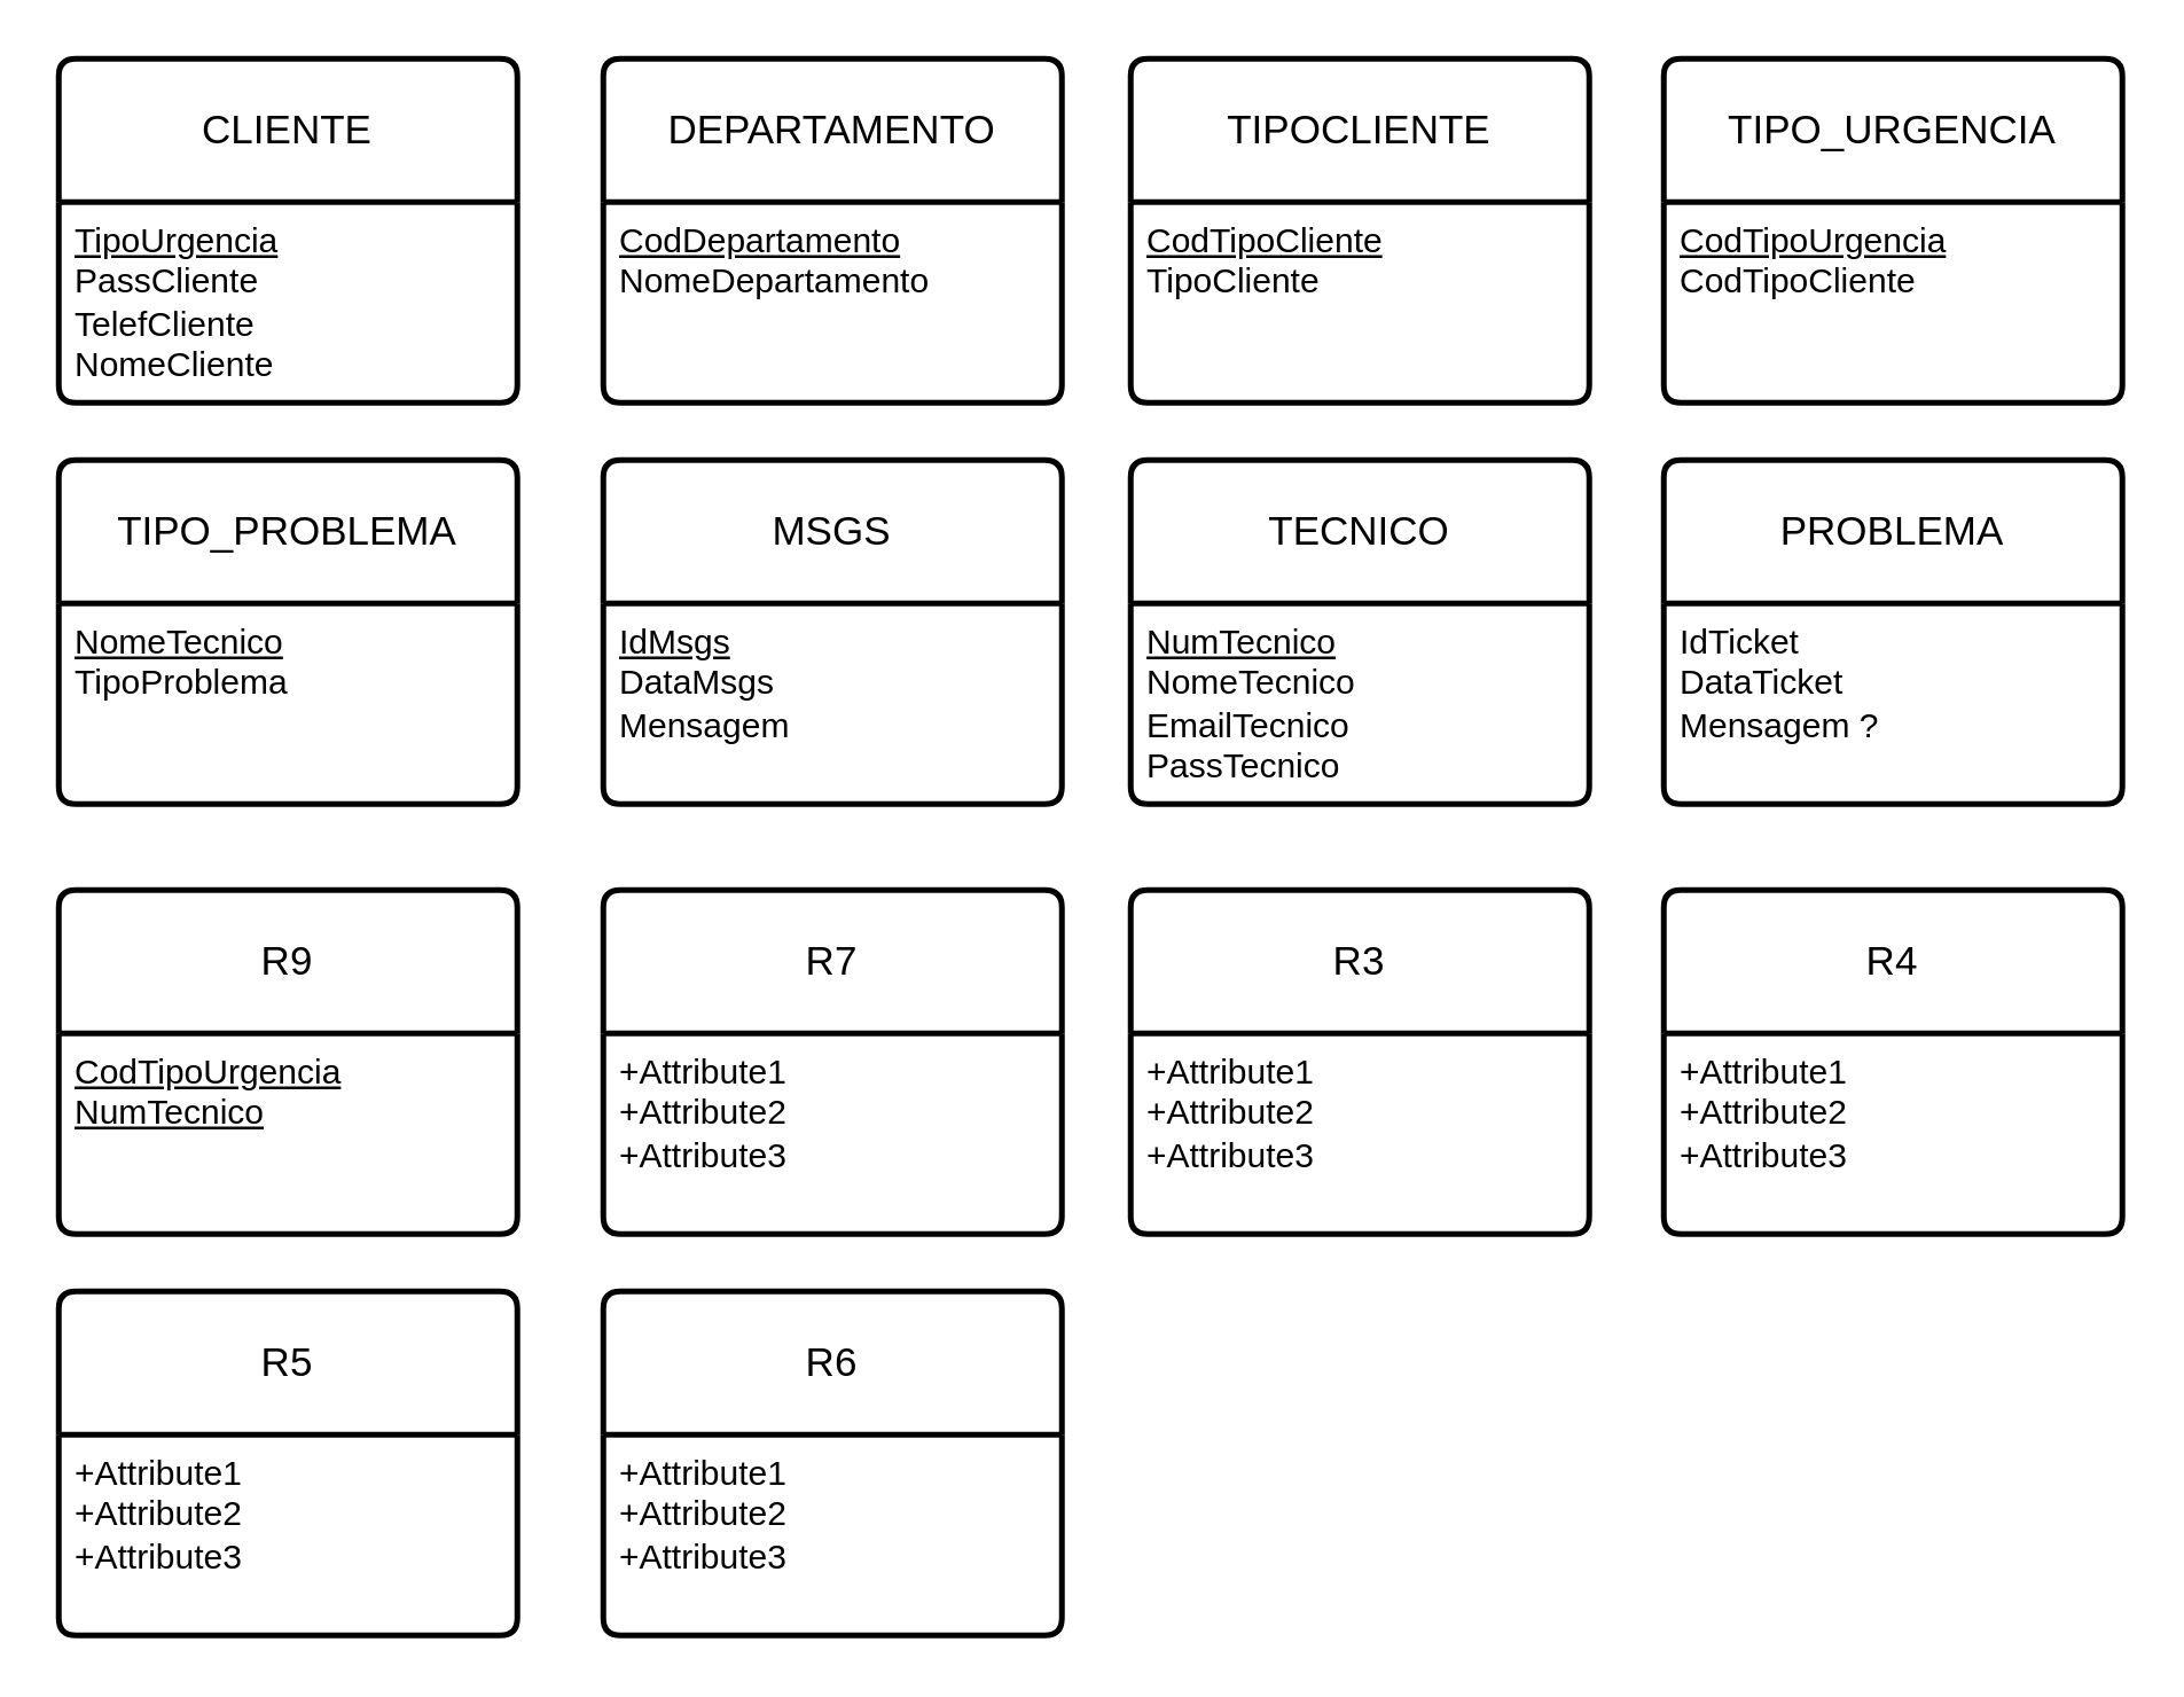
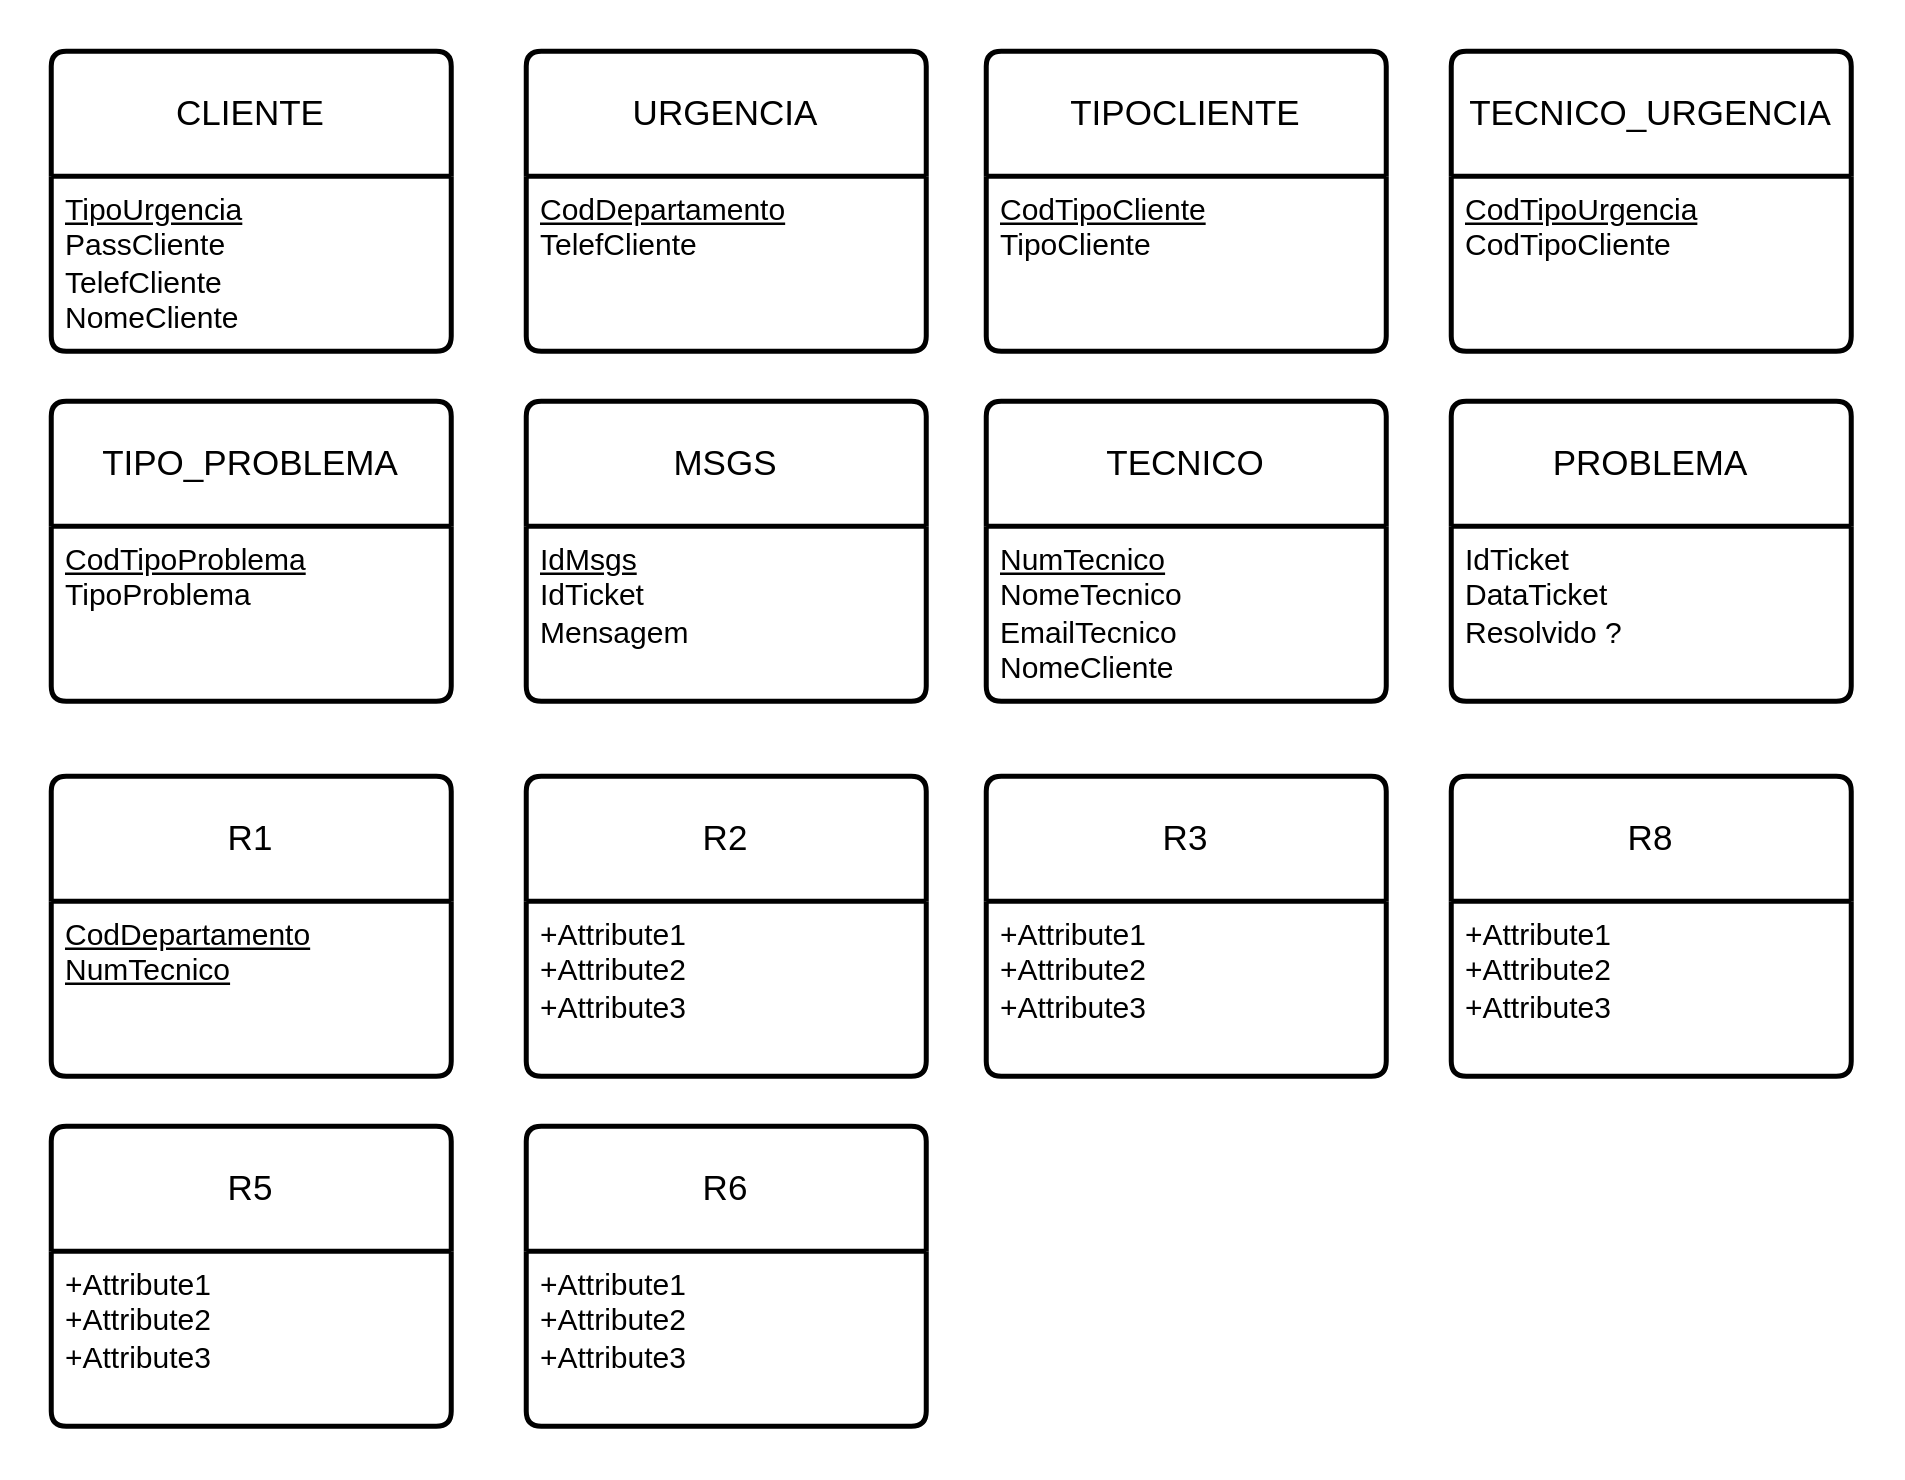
- <mxCell id="14" value="DEPARTAMENTO" style="swimlane;childLayout=stackLayout;horizontal=1;startSize=50;horizontalStack=0;rounded=1;fontSize=14;fontStyle=0;strokeWidth=2;resizeParent=0;resizeLast=1;shadow=0;dashed=0;align=center;arcSize=4;whiteSpace=wrap;html=1;" vertex="1" parent="1"><mxGeometry x="210" y="20" width="160" height="120" as="geometry" /></mxCell>
+ <mxCell id="14" value="URGENCIA" style="swimlane;childLayout=stackLayout;horizontal=1;startSize=50;horizontalStack=0;rounded=1;fontSize=14;fontStyle=0;strokeWidth=2;resizeParent=0;resizeLast=1;shadow=0;dashed=0;align=center;arcSize=4;whiteSpace=wrap;html=1;" vertex="1" parent="1"><mxGeometry x="210" y="20" width="160" height="120" as="geometry" /></mxCell>
- <mxCell id="10" value="TIPO_URGENCIA" style="swimlane;childLayout=stackLayout;horizontal=1;startSize=50;horizontalStack=0;rounded=1;fontSize=14;fontStyle=0;strokeWidth=2;resizeParent=0;resizeLast=1;shadow=0;dashed=0;align=center;arcSize=4;whiteSpace=wrap;html=1;" vertex="1" parent="1"><mxGeometry x="580" y="20" width="160" height="120" as="geometry" /></mxCell>
+ <mxCell id="10" value="TECNICO_URGENCIA" style="swimlane;childLayout=stackLayout;horizontal=1;startSize=50;horizontalStack=0;rounded=1;fontSize=14;fontStyle=0;strokeWidth=2;resizeParent=0;resizeLast=1;shadow=0;dashed=0;align=center;arcSize=4;whiteSpace=wrap;html=1;" vertex="1" parent="1"><mxGeometry x="580" y="20" width="160" height="120" as="geometry" /></mxCell>
- <mxCell id="15" value="&lt;u&gt;CodDepartamento&lt;/u&gt;&lt;div&gt;NomeDepartamento&lt;/div&gt;" style="align=left;strokeColor=none;fillColor=none;spacingLeft=4;spacingRight=4;fontSize=12;verticalAlign=top;resizable=0;rotatable=0;part=1;html=1;whiteSpace=wrap;" vertex="1" parent="14"><mxGeometry y="50" width="160" height="70" as="geometry" /></mxCell>
+ <mxCell id="15" value="&lt;u&gt;CodDepartamento&lt;/u&gt;&lt;div&gt;TelefCliente&lt;/div&gt;" style="align=left;strokeColor=none;fillColor=none;spacingLeft=4;spacingRight=4;fontSize=12;verticalAlign=top;resizable=0;rotatable=0;part=1;html=1;whiteSpace=wrap;" vertex="1" parent="14"><mxGeometry y="50" width="160" height="70" as="geometry" /></mxCell>
- <mxCell id="9" value="&lt;u&gt;NomeTecnico&lt;/u&gt;&lt;div&gt;TipoProblema&lt;/div&gt;" style="align=left;strokeColor=none;fillColor=none;spacingLeft=4;spacingRight=4;fontSize=12;verticalAlign=top;resizable=0;rotatable=0;part=1;html=1;whiteSpace=wrap;" vertex="1" parent="8"><mxGeometry y="50" width="160" height="70" as="geometry" /></mxCell>
+ <mxCell id="9" value="&lt;u&gt;CodTipoProblema&lt;/u&gt;&lt;div&gt;TipoProblema&lt;/div&gt;" style="align=left;strokeColor=none;fillColor=none;spacingLeft=4;spacingRight=4;fontSize=12;verticalAlign=top;resizable=0;rotatable=0;part=1;html=1;whiteSpace=wrap;" vertex="1" parent="8"><mxGeometry y="50" width="160" height="70" as="geometry" /></mxCell>
- <mxCell id="7" value="&lt;u&gt;IdMsgs&lt;/u&gt;&lt;div&gt;DataMsgs&lt;/div&gt;&lt;div&gt;Mensagem&lt;/div&gt;" style="align=left;strokeColor=none;fillColor=none;spacingLeft=4;spacingRight=4;fontSize=12;verticalAlign=top;resizable=0;rotatable=0;part=1;html=1;whiteSpace=wrap;" vertex="1" parent="6"><mxGeometry y="50" width="160" height="70" as="geometry" /></mxCell>
+ <mxCell id="7" value="&lt;u&gt;IdMsgs&lt;/u&gt;&lt;div&gt;IdTicket&lt;/div&gt;&lt;div&gt;Mensagem&lt;/div&gt;" style="align=left;strokeColor=none;fillColor=none;spacingLeft=4;spacingRight=4;fontSize=12;verticalAlign=top;resizable=0;rotatable=0;part=1;html=1;whiteSpace=wrap;" vertex="1" parent="6"><mxGeometry y="50" width="160" height="70" as="geometry" /></mxCell>
- <mxCell id="3" value="IdTicket&lt;div&gt;DataTicket&lt;/div&gt;&lt;div&gt;Mensagem ?&lt;/div&gt;" style="align=left;strokeColor=none;fillColor=none;spacingLeft=4;spacingRight=4;fontSize=12;verticalAlign=top;resizable=0;rotatable=0;part=1;html=1;whiteSpace=wrap;" vertex="1" parent="2"><mxGeometry y="50" width="160" height="70" as="geometry" /></mxCell>
+ <mxCell id="3" value="IdTicket&lt;div&gt;DataTicket&lt;/div&gt;&lt;div&gt;Resolvido ?&lt;/div&gt;" style="align=left;strokeColor=none;fillColor=none;spacingLeft=4;spacingRight=4;fontSize=12;verticalAlign=top;resizable=0;rotatable=0;part=1;html=1;whiteSpace=wrap;" vertex="1" parent="2"><mxGeometry y="50" width="160" height="70" as="geometry" /></mxCell>
- <mxCell id="5" value="&lt;u&gt;NumTecnico&lt;/u&gt;&lt;div&gt;NomeTecnico&lt;/div&gt;&lt;div&gt;EmailTecnico&lt;/div&gt;&lt;div&gt;PassTecnico&lt;/div&gt;" style="align=left;strokeColor=none;fillColor=none;spacingLeft=4;spacingRight=4;fontSize=12;verticalAlign=top;resizable=0;rotatable=0;part=1;html=1;whiteSpace=wrap;" vertex="1" parent="4"><mxGeometry y="50" width="160" height="70" as="geometry" /></mxCell>
+ <mxCell id="5" value="&lt;u&gt;NumTecnico&lt;/u&gt;&lt;div&gt;NomeTecnico&lt;/div&gt;&lt;div&gt;EmailTecnico&lt;/div&gt;&lt;div&gt;NomeCliente&lt;/div&gt;" style="align=left;strokeColor=none;fillColor=none;spacingLeft=4;spacingRight=4;fontSize=12;verticalAlign=top;resizable=0;rotatable=0;part=1;html=1;whiteSpace=wrap;" vertex="1" parent="4"><mxGeometry y="50" width="160" height="70" as="geometry" /></mxCell>
- <mxCell id="28" value="R9" style="swimlane;childLayout=stackLayout;horizontal=1;startSize=50;horizontalStack=0;rounded=1;fontSize=14;fontStyle=0;strokeWidth=2;resizeParent=0;resizeLast=1;shadow=0;dashed=0;align=center;arcSize=4;whiteSpace=wrap;html=1;" vertex="1" parent="1"><mxGeometry x="20" y="310" width="160" height="120" as="geometry" /></mxCell>
+ <mxCell id="28" value="R1" style="swimlane;childLayout=stackLayout;horizontal=1;startSize=50;horizontalStack=0;rounded=1;fontSize=14;fontStyle=0;strokeWidth=2;resizeParent=0;resizeLast=1;shadow=0;dashed=0;align=center;arcSize=4;whiteSpace=wrap;html=1;" vertex="1" parent="1"><mxGeometry x="20" y="310" width="160" height="120" as="geometry" /></mxCell>
- <mxCell id="26" value="R7" style="swimlane;childLayout=stackLayout;horizontal=1;startSize=50;horizontalStack=0;rounded=1;fontSize=14;fontStyle=0;strokeWidth=2;resizeParent=0;resizeLast=1;shadow=0;dashed=0;align=center;arcSize=4;whiteSpace=wrap;html=1;" vertex="1" parent="1"><mxGeometry x="210" y="310" width="160" height="120" as="geometry" /></mxCell>
+ <mxCell id="26" value="R2" style="swimlane;childLayout=stackLayout;horizontal=1;startSize=50;horizontalStack=0;rounded=1;fontSize=14;fontStyle=0;strokeWidth=2;resizeParent=0;resizeLast=1;shadow=0;dashed=0;align=center;arcSize=4;whiteSpace=wrap;html=1;" vertex="1" parent="1"><mxGeometry x="210" y="310" width="160" height="120" as="geometry" /></mxCell>
- <mxCell id="24" value="R4" style="swimlane;childLayout=stackLayout;horizontal=1;startSize=50;horizontalStack=0;rounded=1;fontSize=14;fontStyle=0;strokeWidth=2;resizeParent=0;resizeLast=1;shadow=0;dashed=0;align=center;arcSize=4;whiteSpace=wrap;html=1;" vertex="1" parent="1"><mxGeometry x="580" y="310" width="160" height="120" as="geometry" /></mxCell>
+ <mxCell id="24" value="R8" style="swimlane;childLayout=stackLayout;horizontal=1;startSize=50;horizontalStack=0;rounded=1;fontSize=14;fontStyle=0;strokeWidth=2;resizeParent=0;resizeLast=1;shadow=0;dashed=0;align=center;arcSize=4;whiteSpace=wrap;html=1;" vertex="1" parent="1"><mxGeometry x="580" y="310" width="160" height="120" as="geometry" /></mxCell>
- <mxCell id="29" value="&lt;span style=&quot;text-align: center; text-decoration-line: underline;&quot;&gt;CodTipoUrgencia&lt;/span&gt;&lt;div&gt;&lt;span style=&quot;text-align: center; text-decoration-line: underline;&quot;&gt;NumTecnico&lt;/span&gt;&lt;span style=&quot;text-align: center; text-decoration-line: underline;&quot;&gt;&lt;/span&gt;&lt;/div&gt;" style="align=left;strokeColor=none;fillColor=none;spacingLeft=4;spacingRight=4;fontSize=12;verticalAlign=top;resizable=0;rotatable=0;part=1;html=1;whiteSpace=wrap;" vertex="1" parent="28"><mxGeometry y="50" width="160" height="70" as="geometry" /></mxCell>
+ <mxCell id="29" value="&lt;span style=&quot;text-align: center; text-decoration-line: underline;&quot;&gt;CodDepartamento&lt;/span&gt;&lt;div&gt;&lt;span style=&quot;text-align: center; text-decoration-line: underline;&quot;&gt;NumTecnico&lt;/span&gt;&lt;span style=&quot;text-align: center; text-decoration-line: underline;&quot;&gt;&lt;/span&gt;&lt;/div&gt;" style="align=left;strokeColor=none;fillColor=none;spacingLeft=4;spacingRight=4;fontSize=12;verticalAlign=top;resizable=0;rotatable=0;part=1;html=1;whiteSpace=wrap;" vertex="1" parent="28"><mxGeometry y="50" width="160" height="70" as="geometry" /></mxCell>
